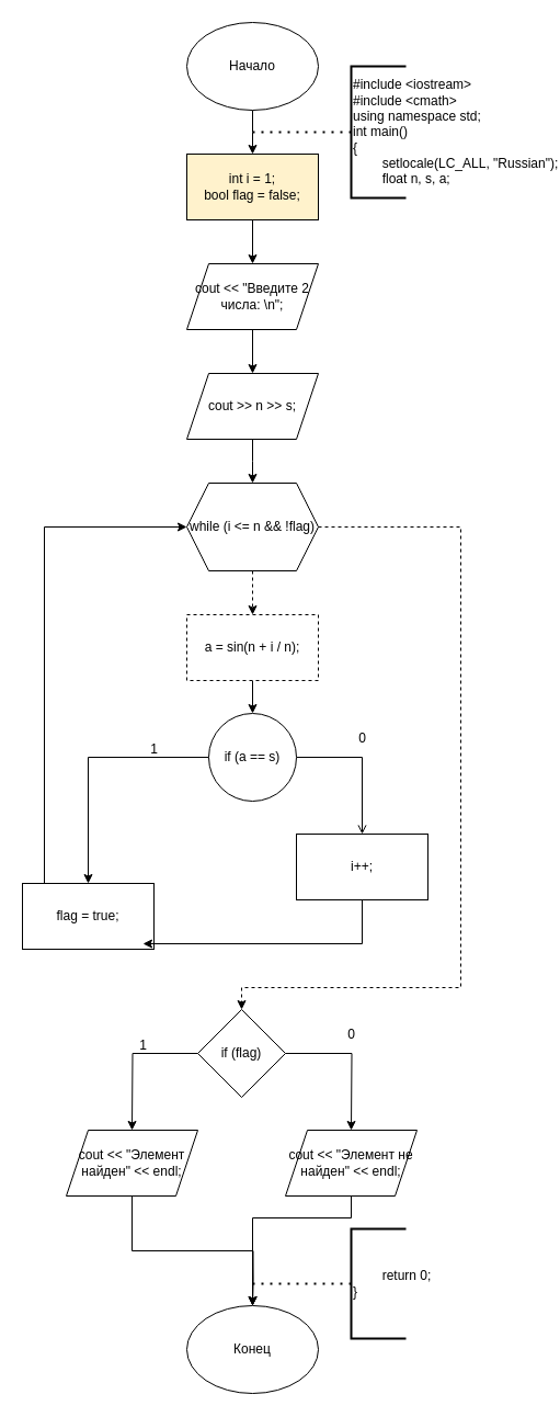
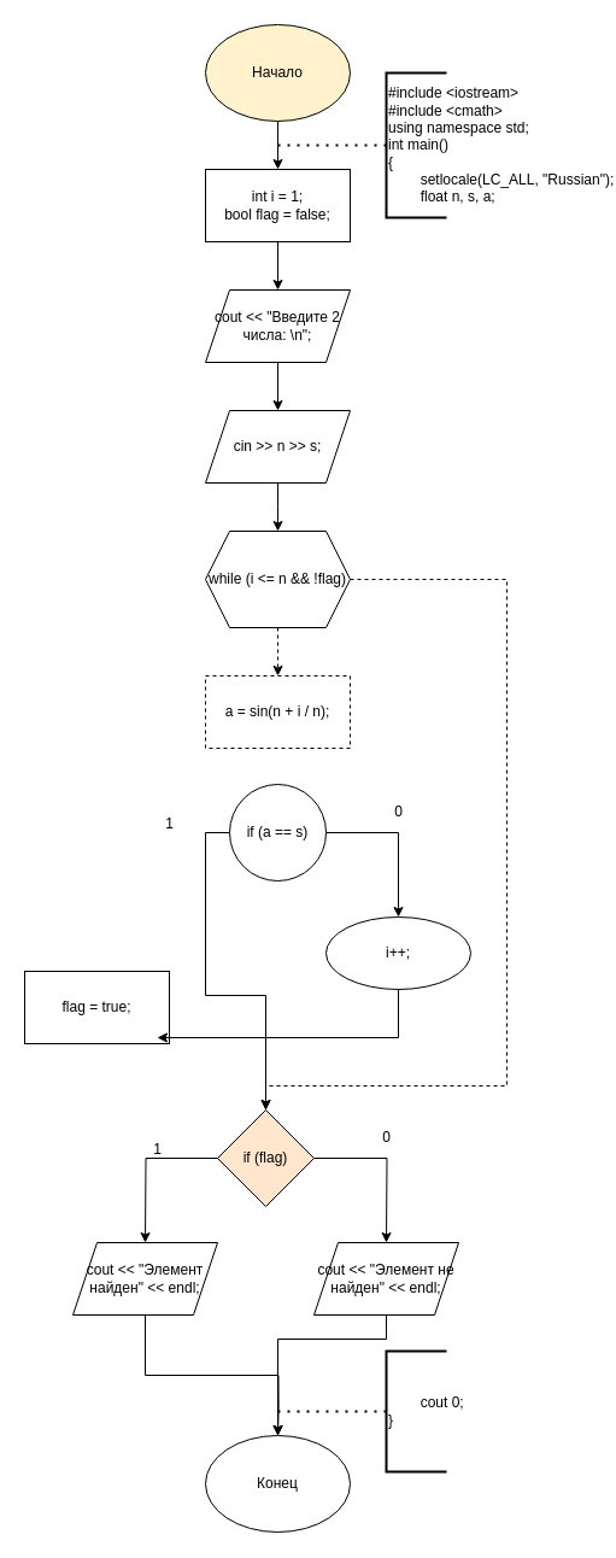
- <mxCell id="3" value="Начало" style="ellipse;whiteSpace=wrap;html=1;" vertex="1" parent="1"><mxGeometry x="170" y="20" width="120" height="80" as="geometry" /></mxCell>
+ <mxCell id="3" value="Начало" style="ellipse;whiteSpace=wrap;html=1;fillColor=#fff2cc;" vertex="1" parent="1"><mxGeometry x="170" y="20" width="120" height="80" as="geometry" /></mxCell>
- <mxCell id="12" value="&lt;div&gt;&lt;span style=&quot;white-space: normal;&quot;&gt;int i = 1;&lt;/span&gt;&lt;/div&gt;&lt;div&gt;&lt;span style=&quot;white-space: normal;&quot;&gt;bool flag = false;&lt;/span&gt;&lt;/div&gt;" style="rounded=0;whiteSpace=wrap;html=1;fillColor=#fff2cc;" vertex="1" parent="1"><mxGeometry x="170" y="140" width="120" height="60" as="geometry" /></mxCell>
+ <mxCell id="12" value="&lt;div&gt;&lt;span style=&quot;white-space: normal;&quot;&gt;int i = 1;&lt;/span&gt;&lt;/div&gt;&lt;div&gt;&lt;span style=&quot;white-space: normal;&quot;&gt;bool flag = false;&lt;/span&gt;&lt;/div&gt;" style="rounded=0;whiteSpace=wrap;html=1;" vertex="1" parent="1"><mxGeometry x="170" y="140" width="120" height="60" as="geometry" /></mxCell>
- <mxCell id="16" value="cout &amp;gt;&amp;gt; n &amp;gt;&amp;gt; s;" style="shape=parallelogram;perimeter=parallelogramPerimeter;whiteSpace=wrap;html=1;fixedSize=1;" vertex="1" parent="1"><mxGeometry x="170" y="340" width="120" height="60" as="geometry" /></mxCell>
+ <mxCell id="16" value="cin &amp;gt;&amp;gt; n &amp;gt;&amp;gt; s;" style="shape=parallelogram;perimeter=parallelogramPerimeter;whiteSpace=wrap;html=1;fixedSize=1;" vertex="1" parent="1"><mxGeometry x="170" y="340" width="120" height="60" as="geometry" /></mxCell>
- <mxCell id="26" style="edgeStyle=orthogonalEdgeStyle;rounded=0;orthogonalLoop=1;jettySize=auto;html=1;exitX=0.5;exitY=1;exitDx=0;exitDy=0;entryX=0;entryY=0.5;entryDx=0;entryDy=0;" edge="1" parent="1" source="27" target="20"><mxGeometry relative="1" as="geometry"><Array as="points"><mxPoint x="130" y="860" /><mxPoint x="40" y="860" /><mxPoint x="40" y="480" /></Array></mxGeometry></mxCell>
- <mxCell id="21" style="edgeStyle=orthogonalEdgeStyle;rounded=0;orthogonalLoop=1;jettySize=auto;html=1;exitX=0.5;exitY=1;exitDx=0;exitDy=0;entryX=0.5;entryY=0;entryDx=0;entryDy=0;" edge="1" parent="1" source="22" target="25"><mxGeometry relative="1" as="geometry" /></mxCell>
- <mxCell id="23" style="edgeStyle=orthogonalEdgeStyle;rounded=0;orthogonalLoop=1;jettySize=auto;html=1;exitX=0;exitY=0.5;exitDx=0;exitDy=0;entryX=0.5;entryY=0;entryDx=0;entryDy=0;" edge="1" parent="1" source="25" target="27"><mxGeometry relative="1" as="geometry" /></mxCell>
+ <mxCell id="23" style="edgeStyle=orthogonalEdgeStyle;rounded=0;orthogonalLoop=1;jettySize=auto;html=1;exitX=0;exitY=0.5;exitDx=0;exitDy=0;" edge="1" parent="1" source="25" target="34"><mxGeometry relative="1" as="geometry" /></mxCell>
- <mxCell id="24" style="edgeStyle=orthogonalEdgeStyle;rounded=0;orthogonalLoop=1;jettySize=auto;html=1;exitX=1;exitY=0.5;exitDx=0;exitDy=0;entryX=0.5;entryY=0;entryDx=0;entryDy=0;endArrow=open;" edge="1" parent="1" source="25" target="29"><mxGeometry relative="1" as="geometry" /></mxCell>
+ <mxCell id="24" style="edgeStyle=orthogonalEdgeStyle;rounded=0;orthogonalLoop=1;jettySize=auto;html=1;exitX=1;exitY=0.5;exitDx=0;exitDy=0;entryX=0.5;entryY=0;entryDx=0;entryDy=0;" edge="1" parent="1" source="25" target="29"><mxGeometry relative="1" as="geometry" /></mxCell>
- <mxCell id="29" value="i++;" style="rounded=0;whiteSpace=wrap;html=1;" vertex="1" parent="1"><mxGeometry x="270" y="760" width="120" height="60" as="geometry" /></mxCell>
+ <mxCell id="29" value="i++;" style="ellipse;whiteSpace=wrap;html=1;" vertex="1" parent="1"><mxGeometry x="270" y="760" width="120" height="60" as="geometry" /></mxCell>
- <mxCell id="34" value="if (flag)" style="rhombus;whiteSpace=wrap;html=1;" vertex="1" parent="1"><mxGeometry x="180" y="920" width="80" height="80" as="geometry" /></mxCell>
+ <mxCell id="34" value="if (flag)" style="rhombus;whiteSpace=wrap;html=1;fillColor=#ffe6cc;" vertex="1" parent="1"><mxGeometry x="180" y="920" width="80" height="80" as="geometry" /></mxCell>
- <mxCell id="10" value="&lt;div&gt;&lt;span style=&quot;white-space-collapse: collapse;&quot;&gt;&lt;span style=&quot;white-space-collapse: preserve;&quot;&gt;&#09;&lt;/span&gt;return 0;&lt;/span&gt;&lt;/div&gt;&lt;div&gt;}&lt;/div&gt;" style="strokeWidth=2;html=1;shape=mxgraph.flowchart.annotation_1;align=left;pointerEvents=1;" vertex="1" parent="1"><mxGeometry x="320" y="1120" width="50" height="100" as="geometry" /></mxCell>
+ <mxCell id="10" value="&lt;div&gt;&lt;span style=&quot;white-space-collapse: collapse;&quot;&gt;&lt;span style=&quot;white-space-collapse: preserve;&quot;&gt;&#09;&lt;/span&gt;cout 0;&lt;/span&gt;&lt;/div&gt;&lt;div&gt;}&lt;/div&gt;" style="strokeWidth=2;html=1;shape=mxgraph.flowchart.annotation_1;align=left;pointerEvents=1;" vertex="1" parent="1"><mxGeometry x="320" y="1120" width="50" height="100" as="geometry" /></mxCell>
